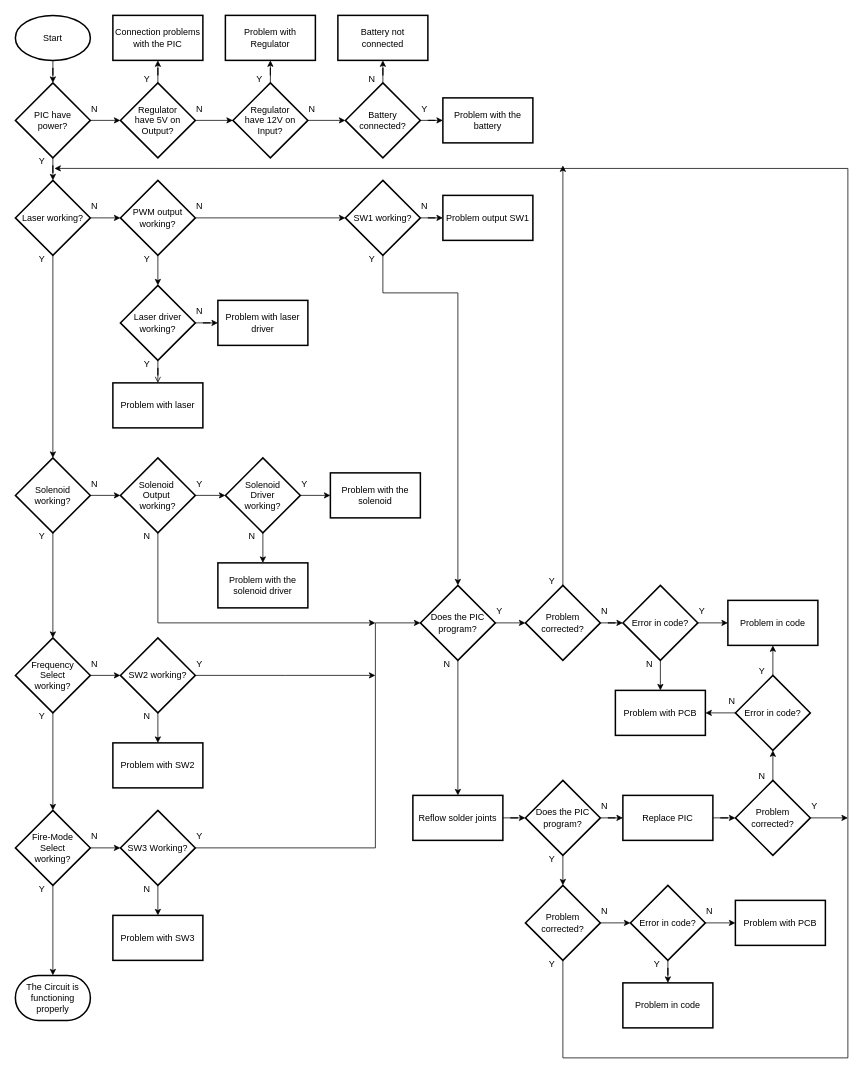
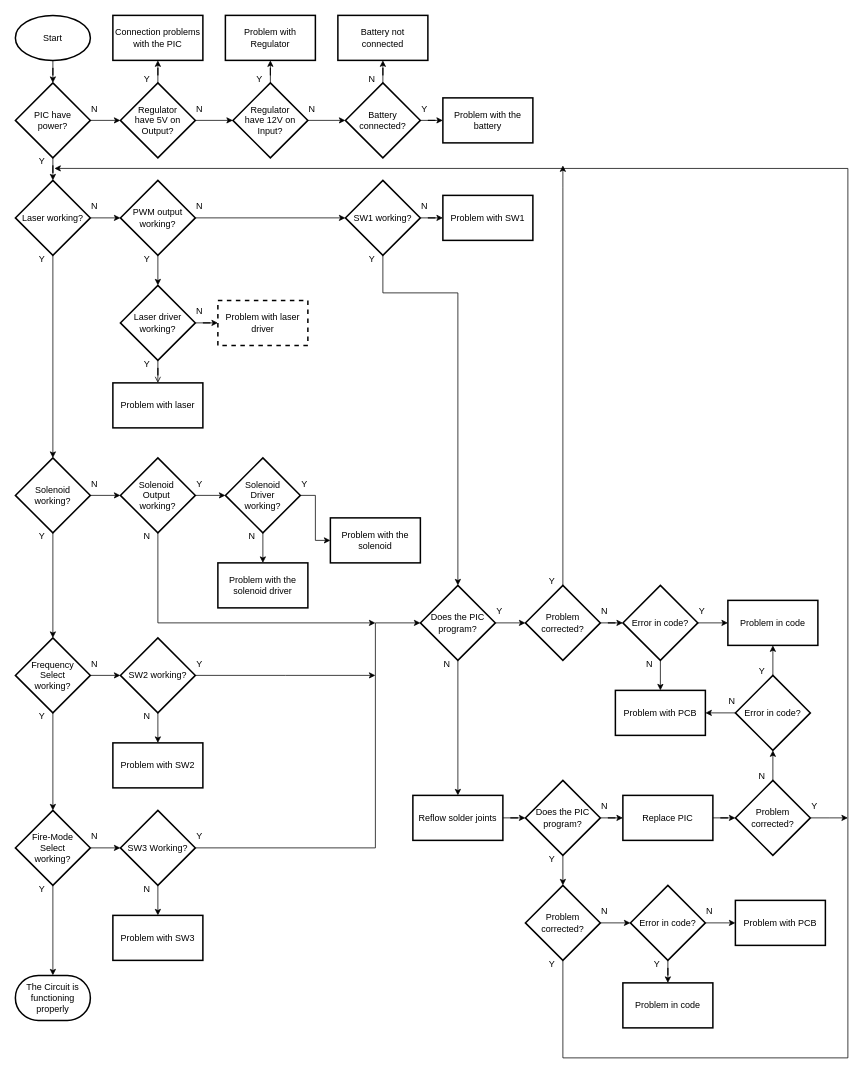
- <mxCell id="34" value="Problem output SW1" style="whiteSpace=wrap;html=1;strokeWidth=2;" vertex="1" parent="1"><mxGeometry x="590" y="260" width="120" height="60" as="geometry" /></mxCell>
+ <mxCell id="34" value="Problem with SW1" style="whiteSpace=wrap;html=1;strokeWidth=2;" vertex="1" parent="1"><mxGeometry x="590" y="260" width="120" height="60" as="geometry" /></mxCell>
- <mxCell id="33" value="Problem with laser driver" style="whiteSpace=wrap;html=1;strokeWidth=2;" vertex="1" parent="1"><mxGeometry x="290" y="400" width="120" height="60" as="geometry" /></mxCell>
+ <mxCell id="33" value="Problem with laser driver" style="whiteSpace=wrap;html=1;strokeWidth=2;dashed=1;" vertex="1" parent="1"><mxGeometry x="290" y="400" width="120" height="60" as="geometry" /></mxCell>
- <mxCell id="44" value="Problem with the solenoid" style="whiteSpace=wrap;html=1;strokeWidth=2;" vertex="1" parent="1"><mxGeometry x="440" y="630" width="120" height="60" as="geometry" /></mxCell>
+ <mxCell id="44" value="Problem with the solenoid" style="whiteSpace=wrap;html=1;strokeWidth=2;" vertex="1" parent="1"><mxGeometry x="440" y="690" width="120" height="60" as="geometry" /></mxCell>
